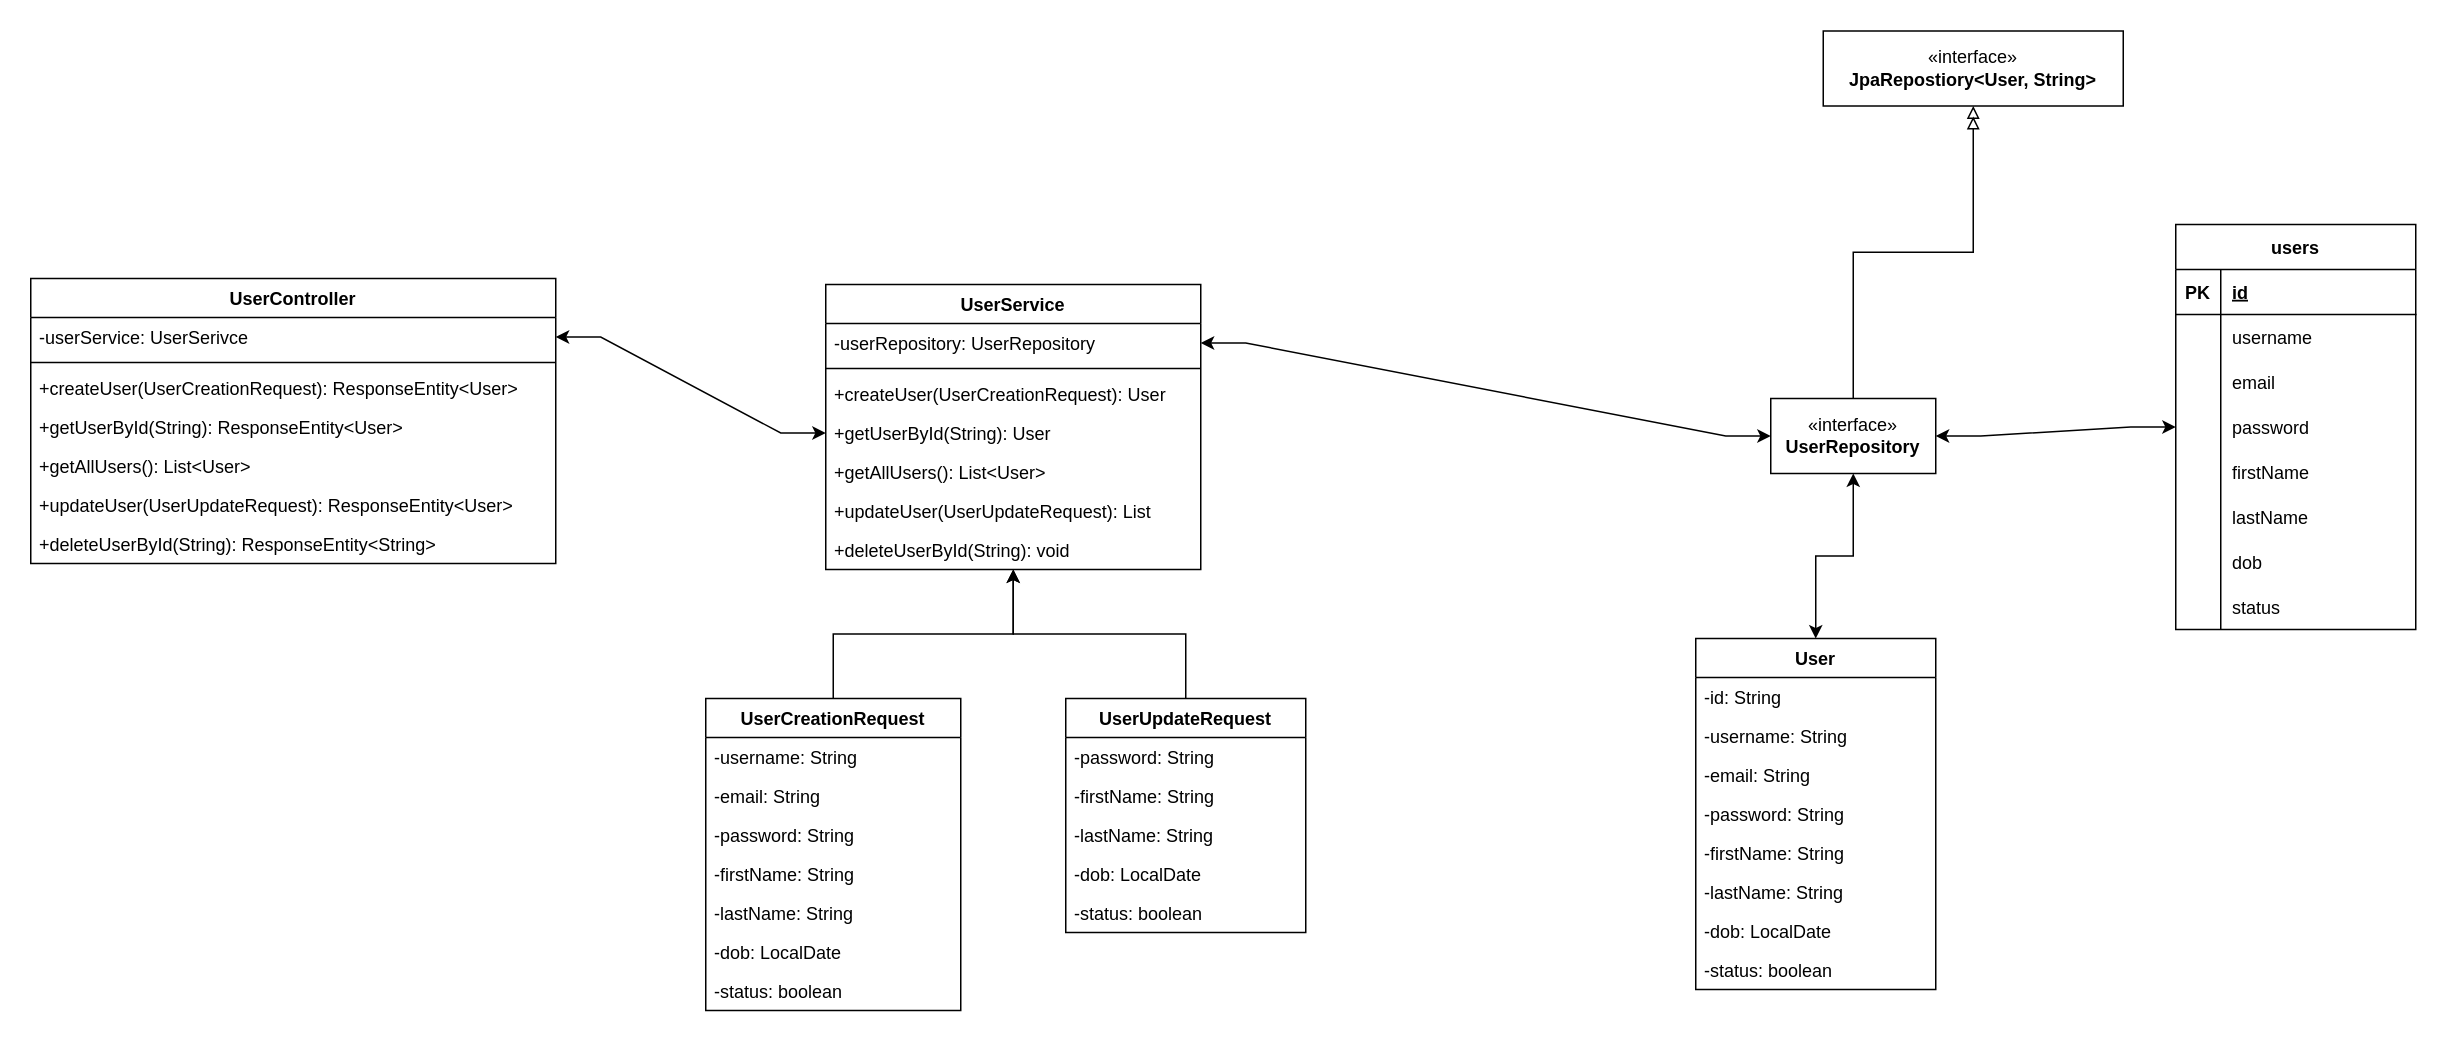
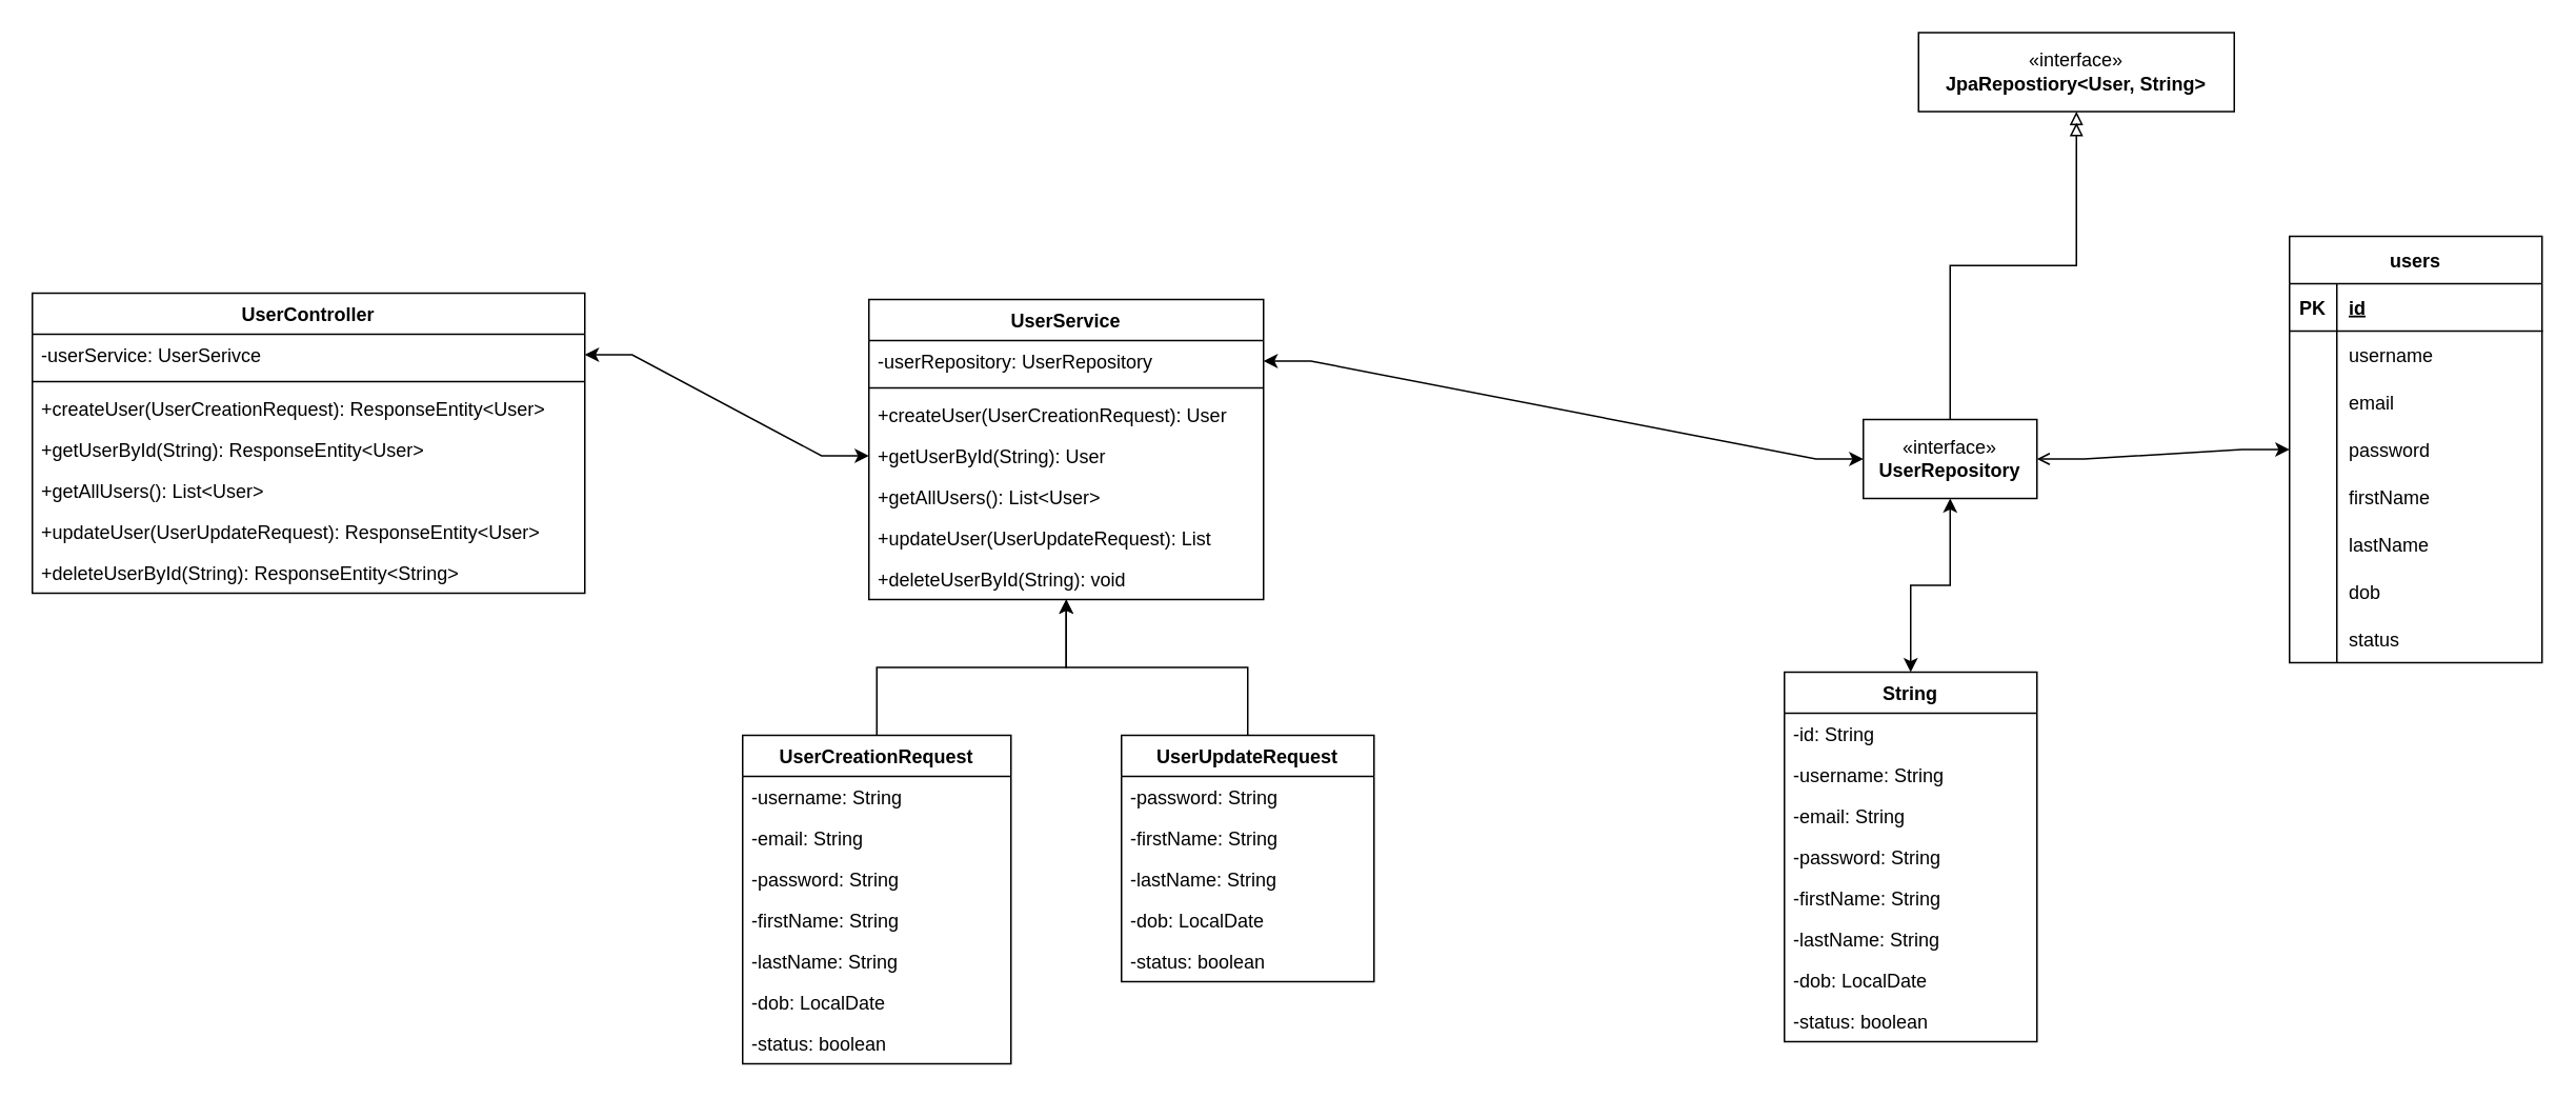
- <mxCell id="44" style="edgeStyle=entityRelationEdgeStyle;rounded=0;orthogonalLoop=1;jettySize=auto;html=1;startArrow=classic;startFill=1;" edge="1" parent="1" source="45" target="73"><mxGeometry relative="1" as="geometry" /></mxCell>
+ <mxCell id="44" style="edgeStyle=entityRelationEdgeStyle;rounded=0;orthogonalLoop=1;jettySize=auto;html=1;startArrow=classic;startFill=1;endArrow=open;" edge="1" parent="1" source="45" target="73"><mxGeometry relative="1" as="geometry" /></mxCell>
- <mxCell id="3" value="User" style="swimlane;fontStyle=1;childLayout=stackLayout;horizontal=1;startSize=26;horizontalStack=0;resizeParent=1;resizeParentMax=0;resizeLast=0;collapsible=1;marginBottom=0;" vertex="1" parent="1"><mxGeometry x="1130" y="425" width="160" height="234" as="geometry" /></mxCell>
+ <mxCell id="3" value="String" style="swimlane;fontStyle=1;childLayout=stackLayout;horizontal=1;startSize=26;horizontalStack=0;resizeParent=1;resizeParentMax=0;resizeLast=0;collapsible=1;marginBottom=0;" vertex="1" parent="1"><mxGeometry x="1130" y="425" width="160" height="234" as="geometry" /></mxCell>
